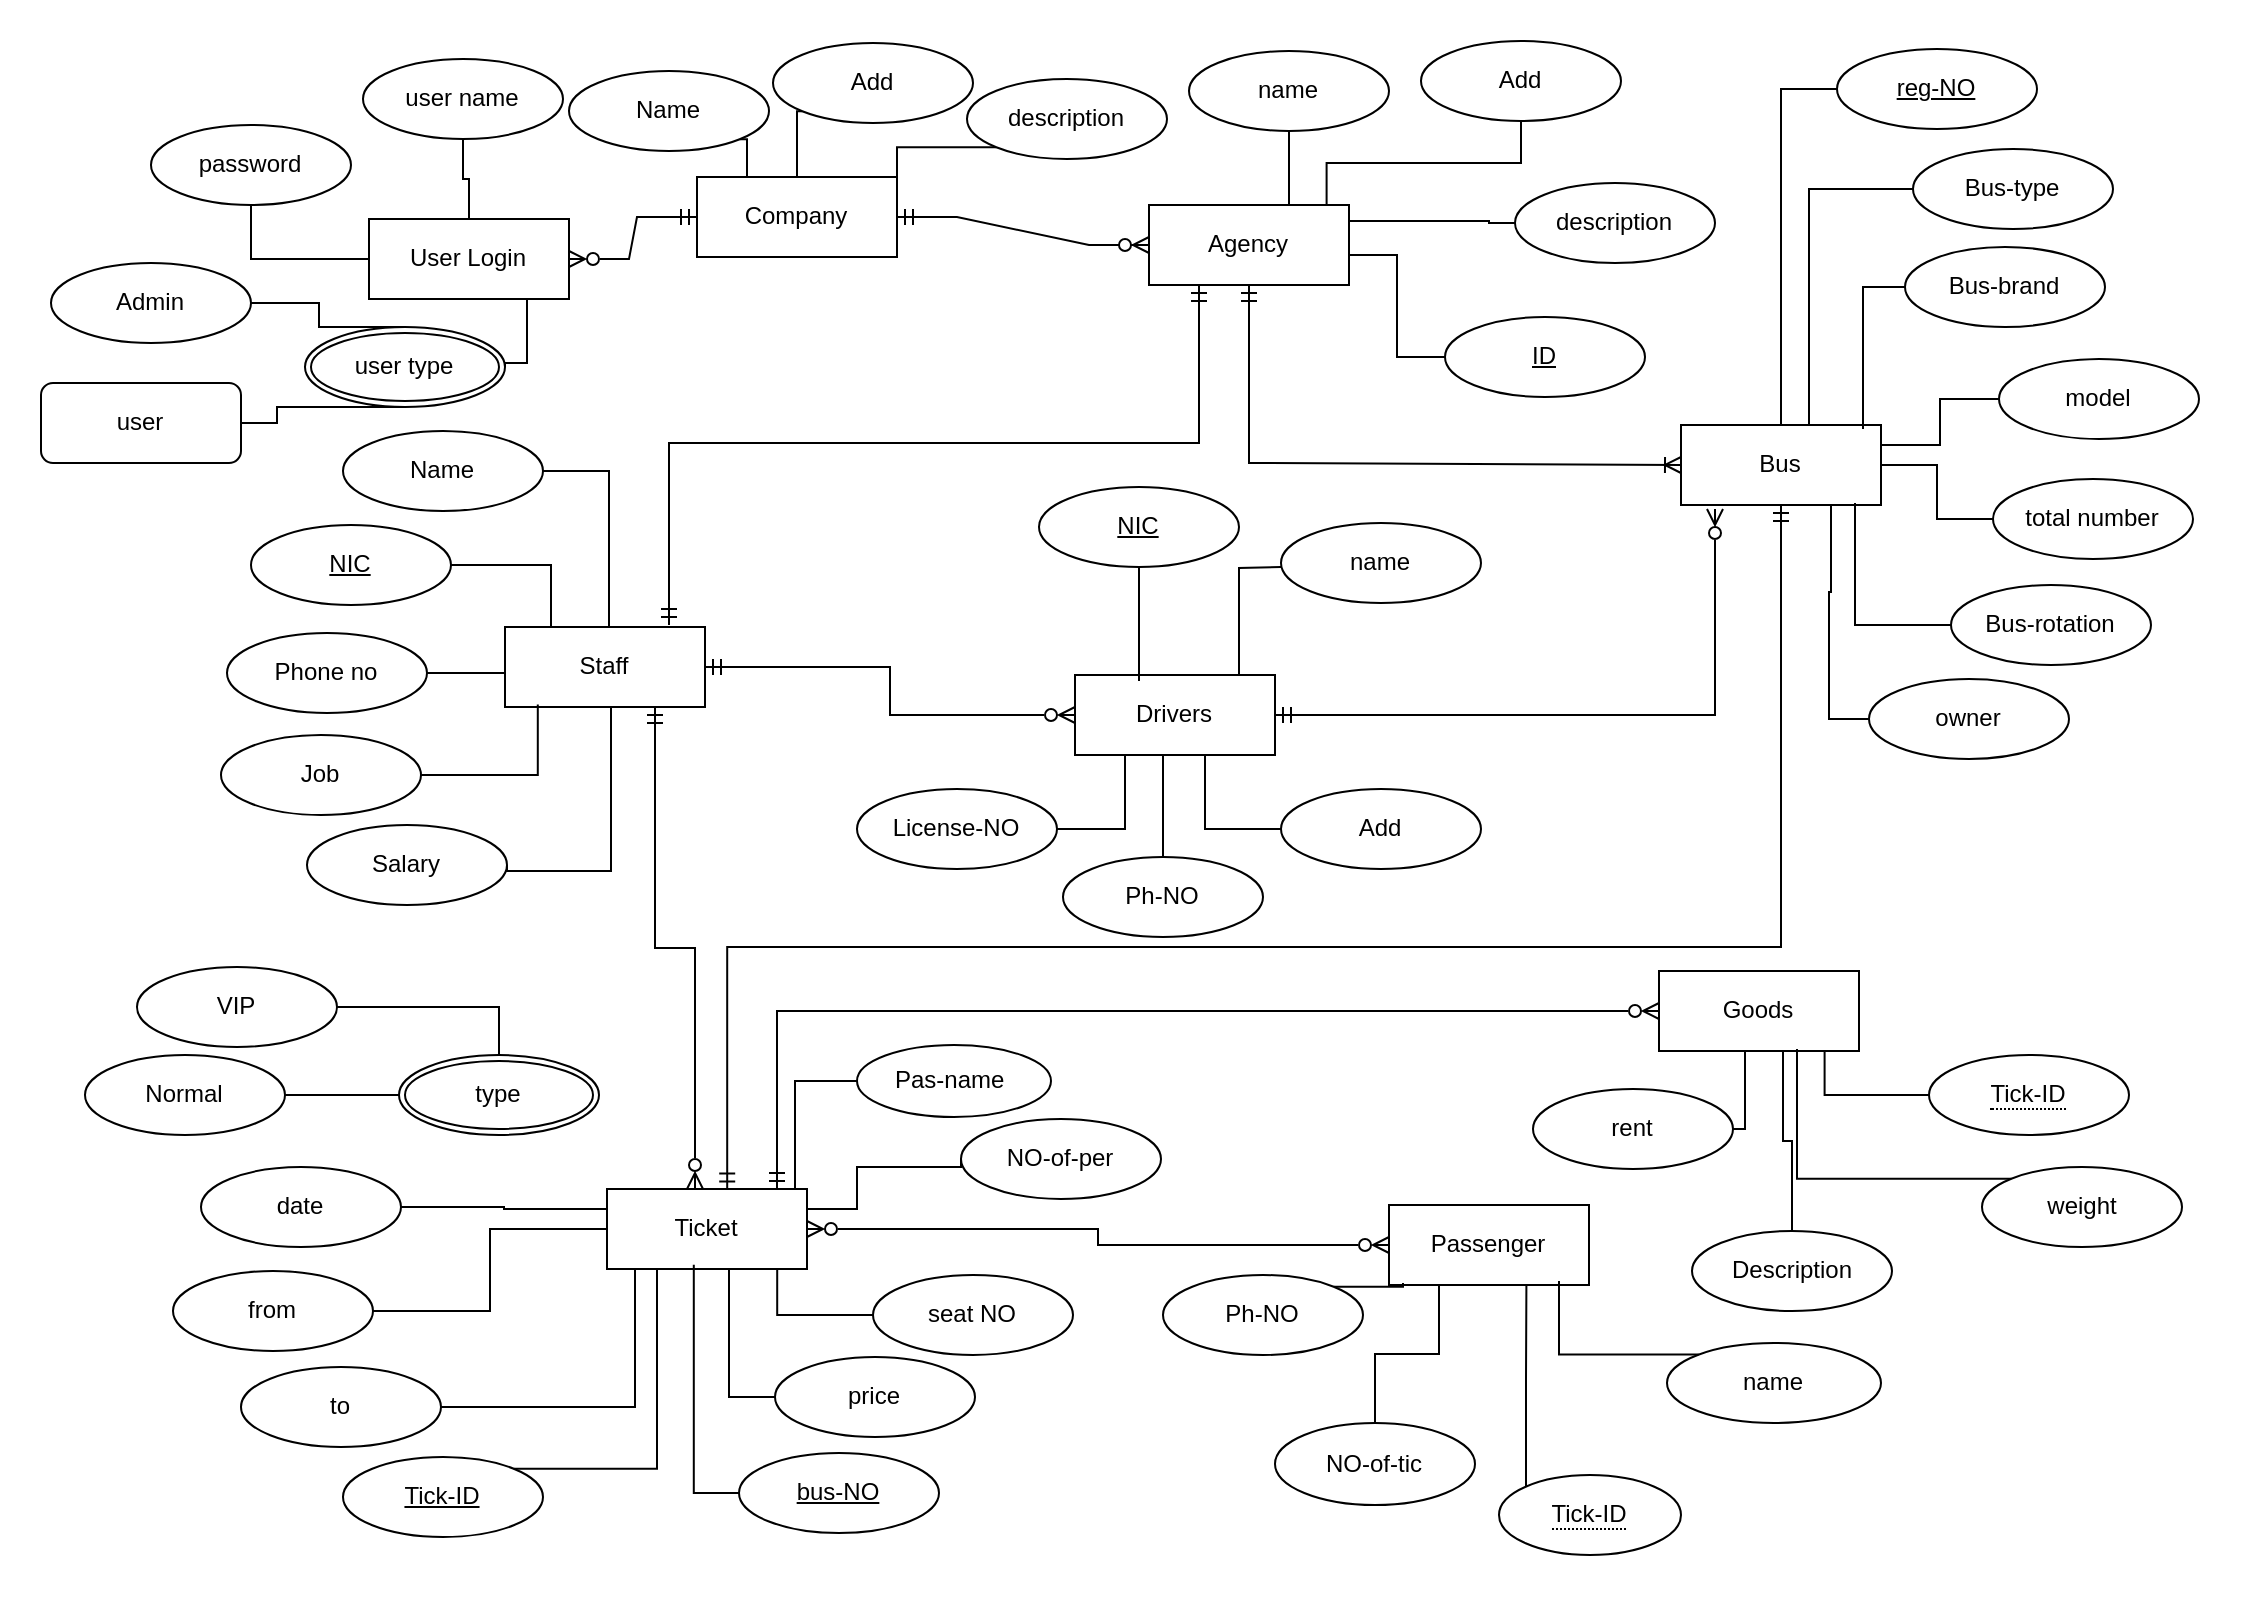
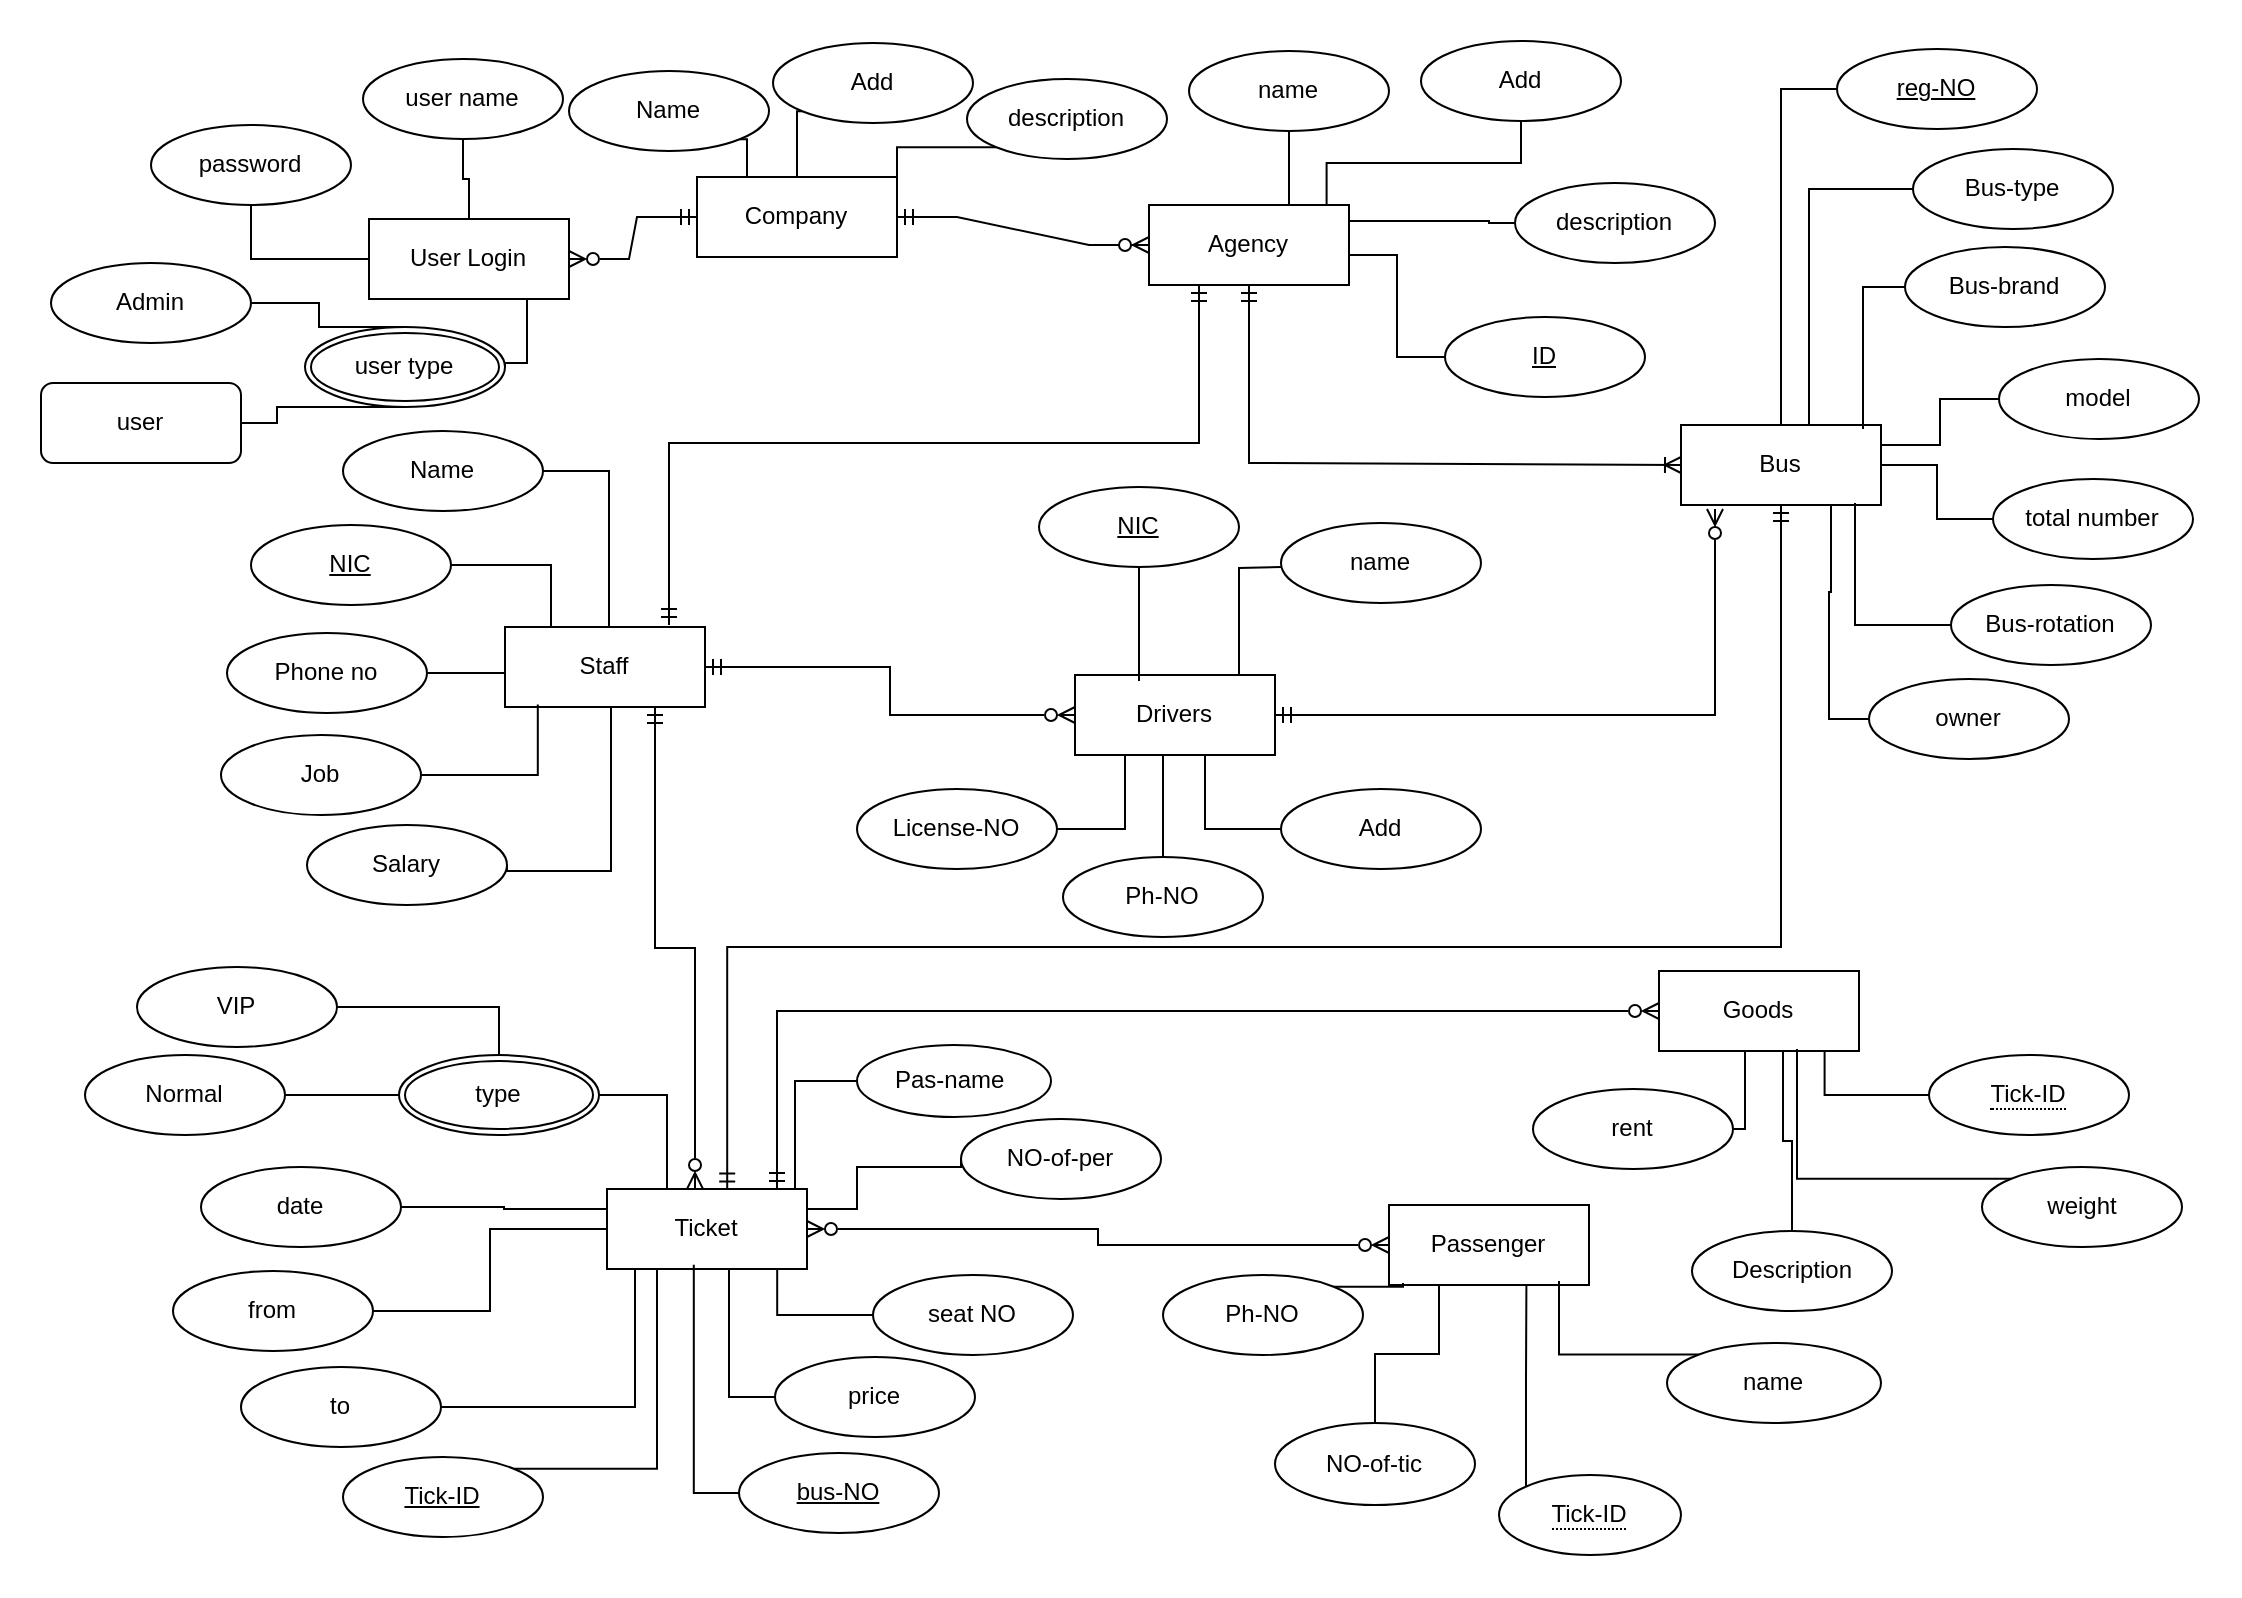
+ <mxCell id="75" style="edgeStyle=orthogonalEdgeStyle;rounded=0;orthogonalLoop=1;jettySize=auto;html=1;exitX=1;exitY=0.5;exitDx=0;exitDy=0;entryX=0.3;entryY=0;entryDx=0;entryDy=0;entryPerimeter=0;labelBackgroundColor=none;fontColor=default;backgroundOutline=0;endArrow=none;startFill=0;" parent="1" source="74" target="8" edge="1"><mxGeometry relative="1" as="geometry" /></mxCell>
